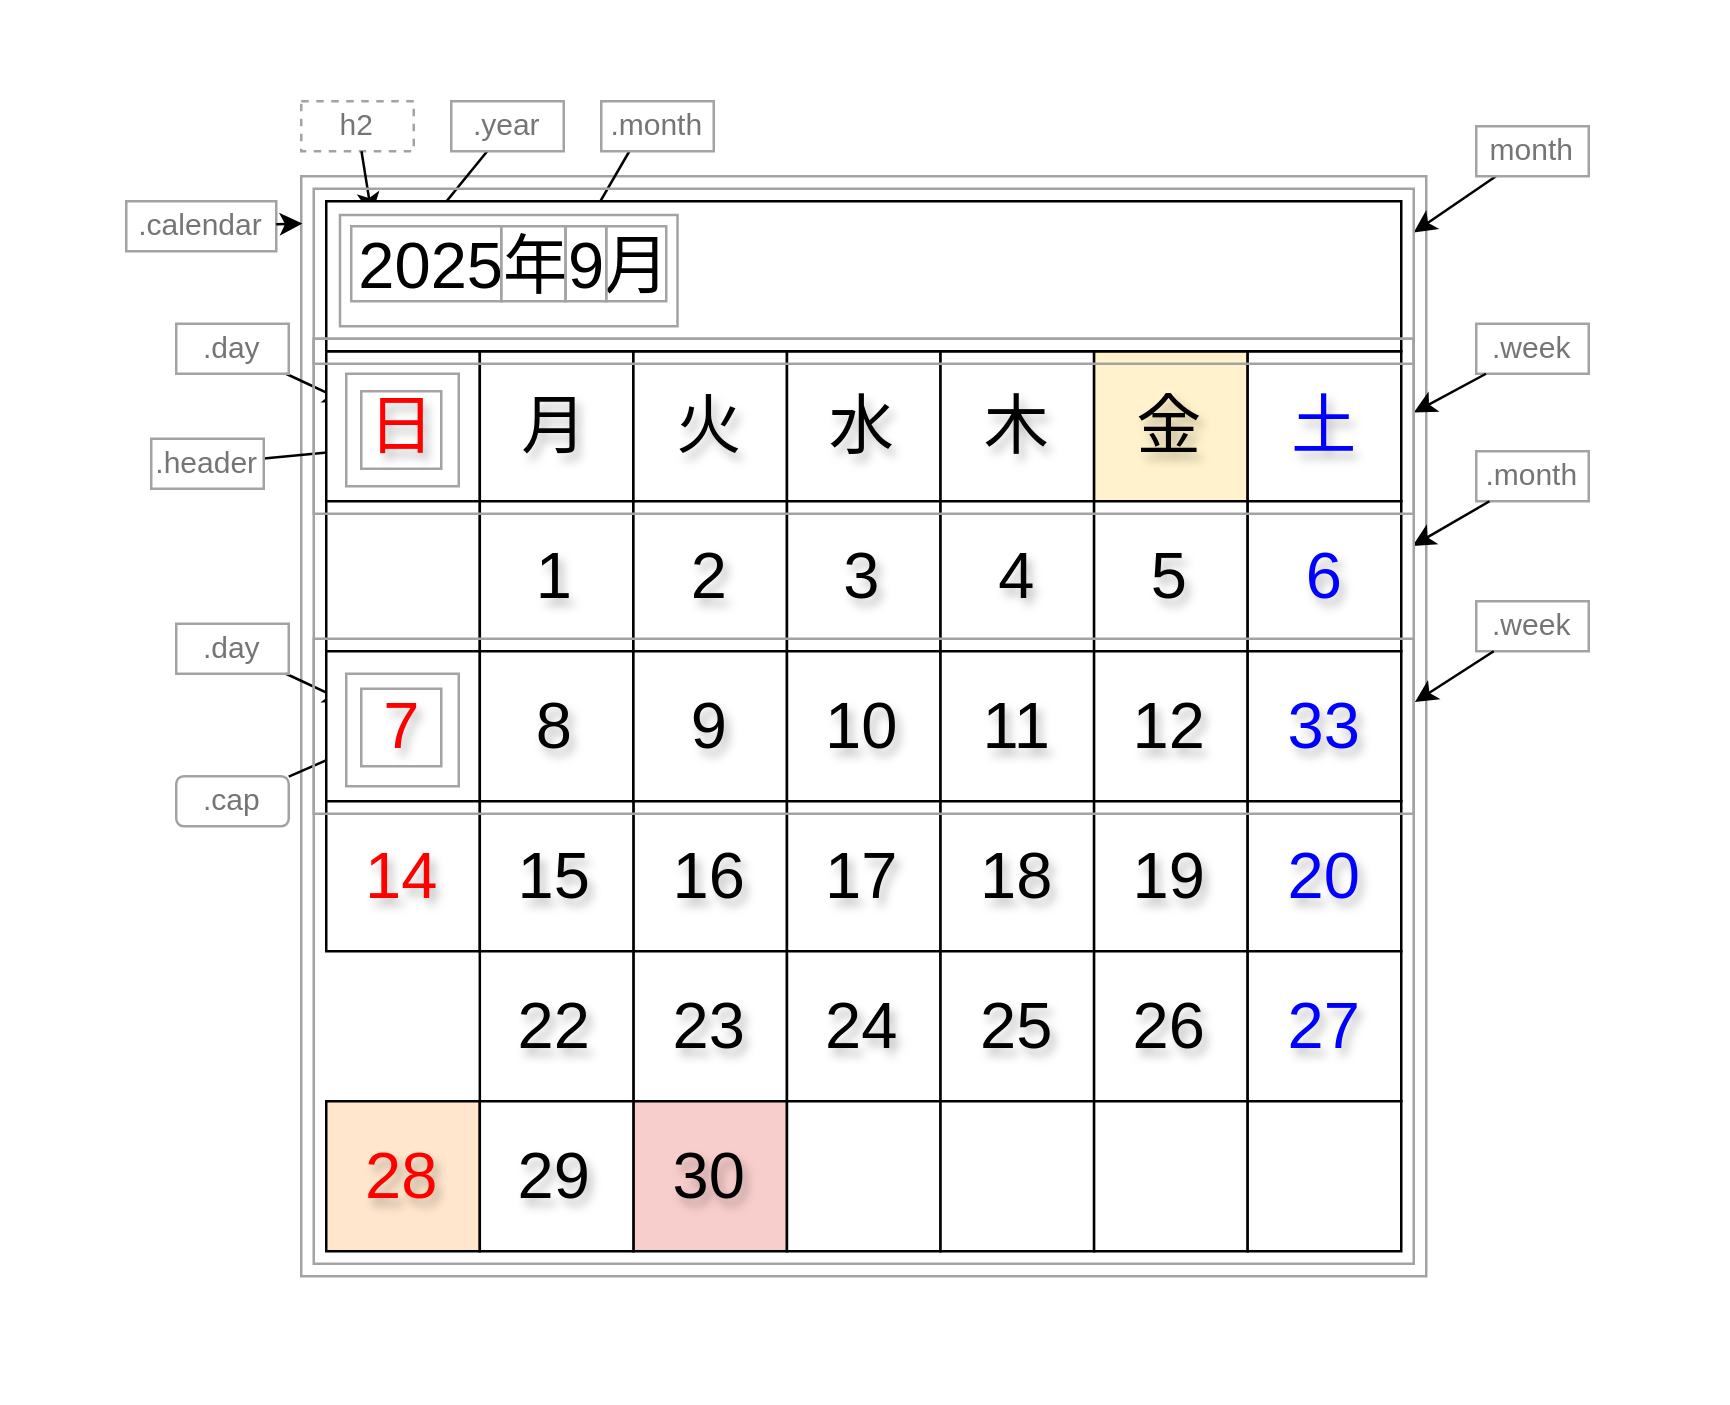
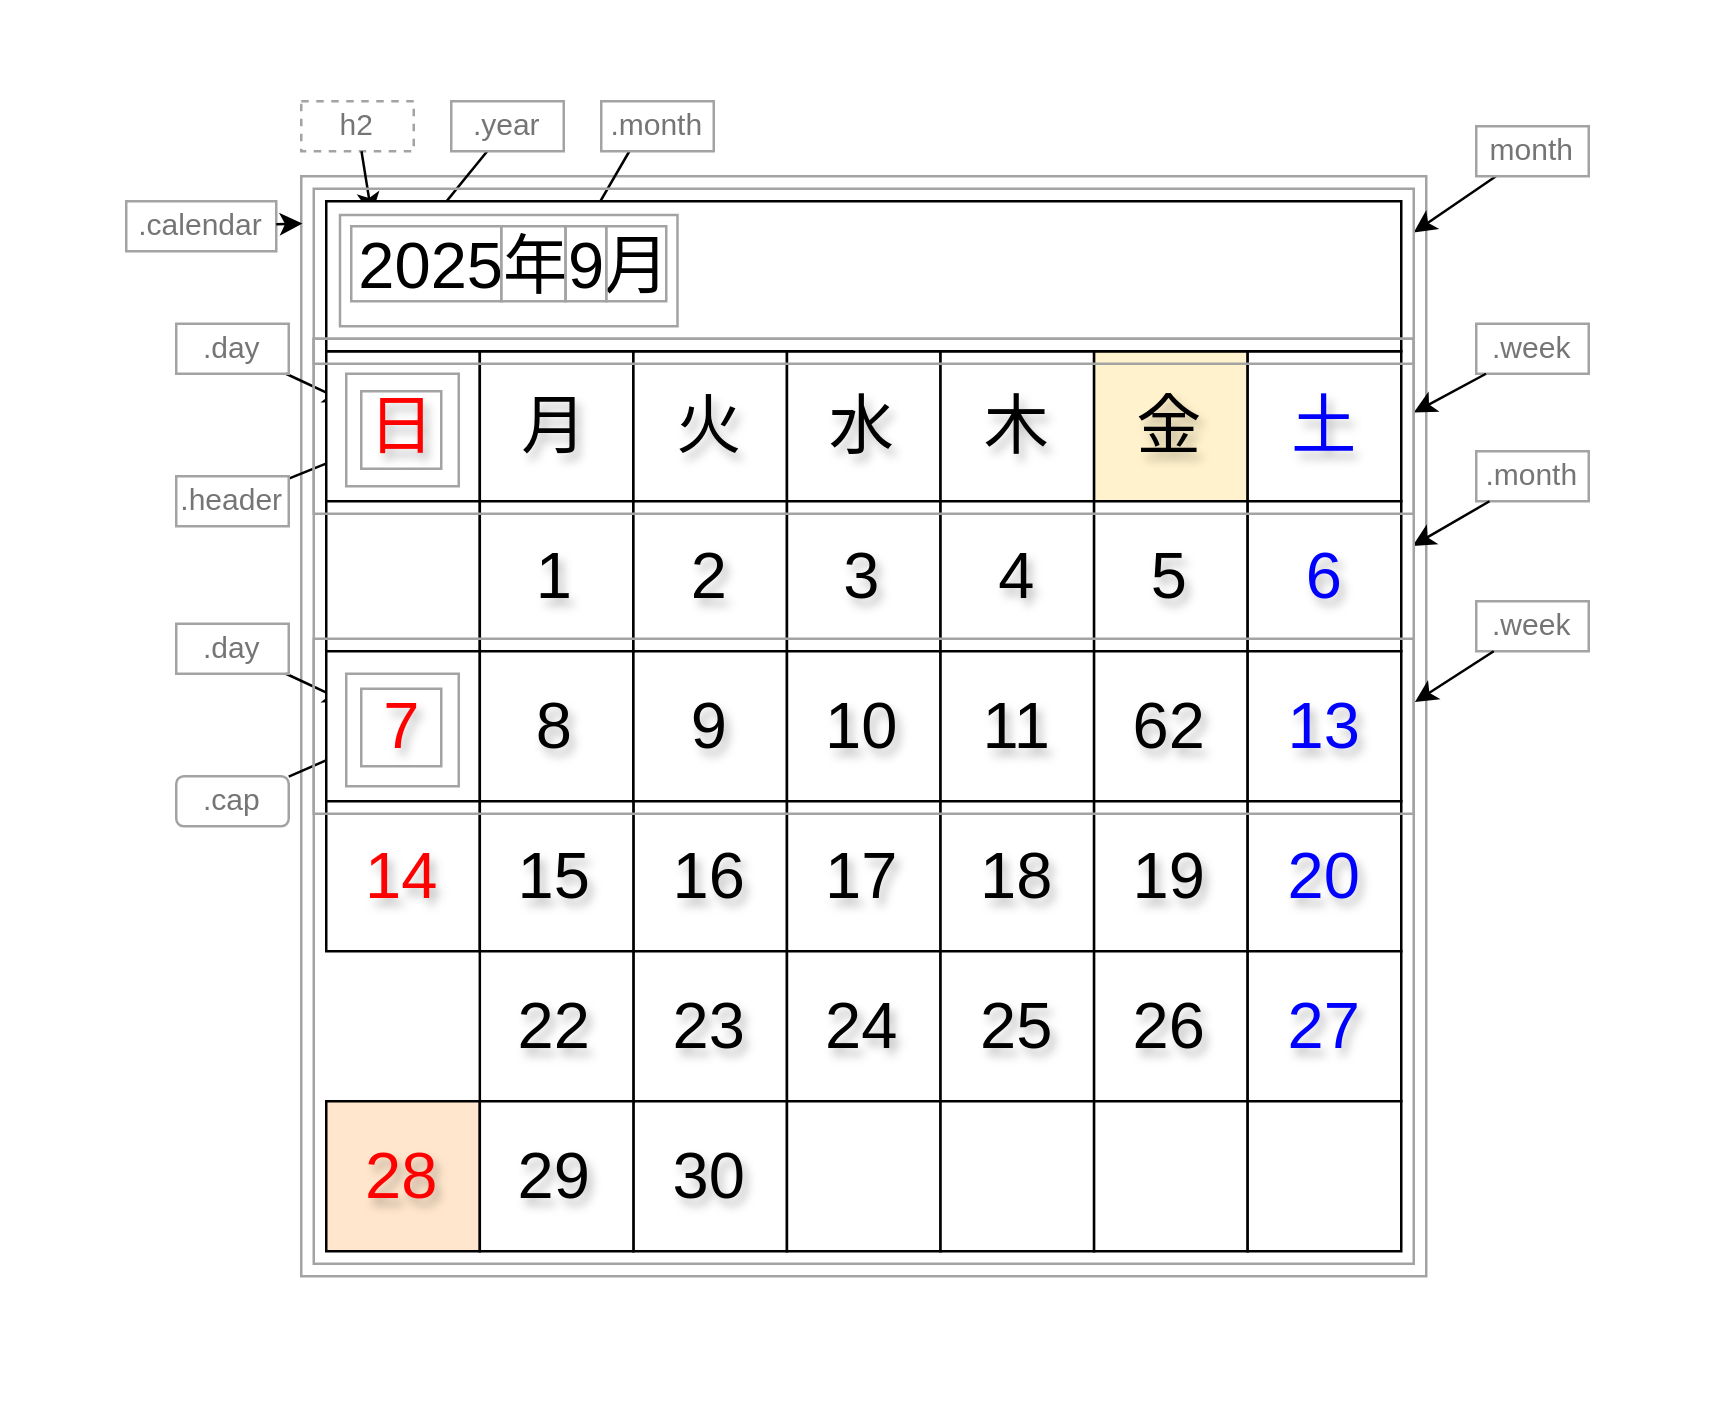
- <mxCell id="26" value=".header" style="rounded=0;whiteSpace=wrap;html=1;fillColor=none;strokeColor=light-dark(#a3a3a3, #ededed);fontStyle=0;fontColor=#757575;" parent="2" vertex="1"><mxGeometry x="40" y="155" width="45" height="20" as="geometry" /></mxCell>
+ <mxCell id="26" value=".header" style="rounded=0;whiteSpace=wrap;html=1;fillColor=none;strokeColor=light-dark(#a3a3a3, #ededed);fontStyle=0;fontColor=#757575;" parent="2" vertex="1"><mxGeometry x="50" y="170" width="45" height="20" as="geometry" /></mxCell>
- <mxCell id="50" value="12" style="rounded=0;whiteSpace=wrap;html=1;fontSize=26;fontColor=light-dark(#000000,#EDEDED);textShadow=1;" parent="2" vertex="1"><mxGeometry x="417.143" y="240" width="61.429" height="60" as="geometry" /></mxCell>
+ <mxCell id="50" value="62" style="rounded=0;whiteSpace=wrap;html=1;fontSize=26;fontColor=light-dark(#000000,#EDEDED);textShadow=1;" parent="2" vertex="1"><mxGeometry x="417.143" y="240" width="61.429" height="60" as="geometry" /></mxCell>
- <mxCell id="51" value="33" style="rounded=0;whiteSpace=wrap;html=1;fontSize=26;fontColor=light-dark(#0000FF,#EDEDED);textShadow=1;" parent="2" vertex="1"><mxGeometry x="478.571" y="240" width="61.429" height="60" as="geometry" /></mxCell>
+ <mxCell id="51" value="13" style="rounded=0;whiteSpace=wrap;html=1;fontSize=26;fontColor=light-dark(#0000FF,#EDEDED);textShadow=1;" parent="2" vertex="1"><mxGeometry x="478.571" y="240" width="61.429" height="60" as="geometry" /></mxCell>
- <mxCell id="64" value="30" style="rounded=0;whiteSpace=wrap;html=1;fontSize=26;fontColor=light-dark(#000000,#EDEDED);textShadow=1;fillColor=#f8cecc;" parent="2" vertex="1"><mxGeometry x="232.857" y="420" width="61.429" height="60" as="geometry" /></mxCell>
+ <mxCell id="64" value="30" style="rounded=0;whiteSpace=wrap;html=1;fontSize=26;fontColor=light-dark(#000000,#EDEDED);textShadow=1;" parent="2" vertex="1"><mxGeometry x="232.857" y="420" width="61.429" height="60" as="geometry" /></mxCell>
